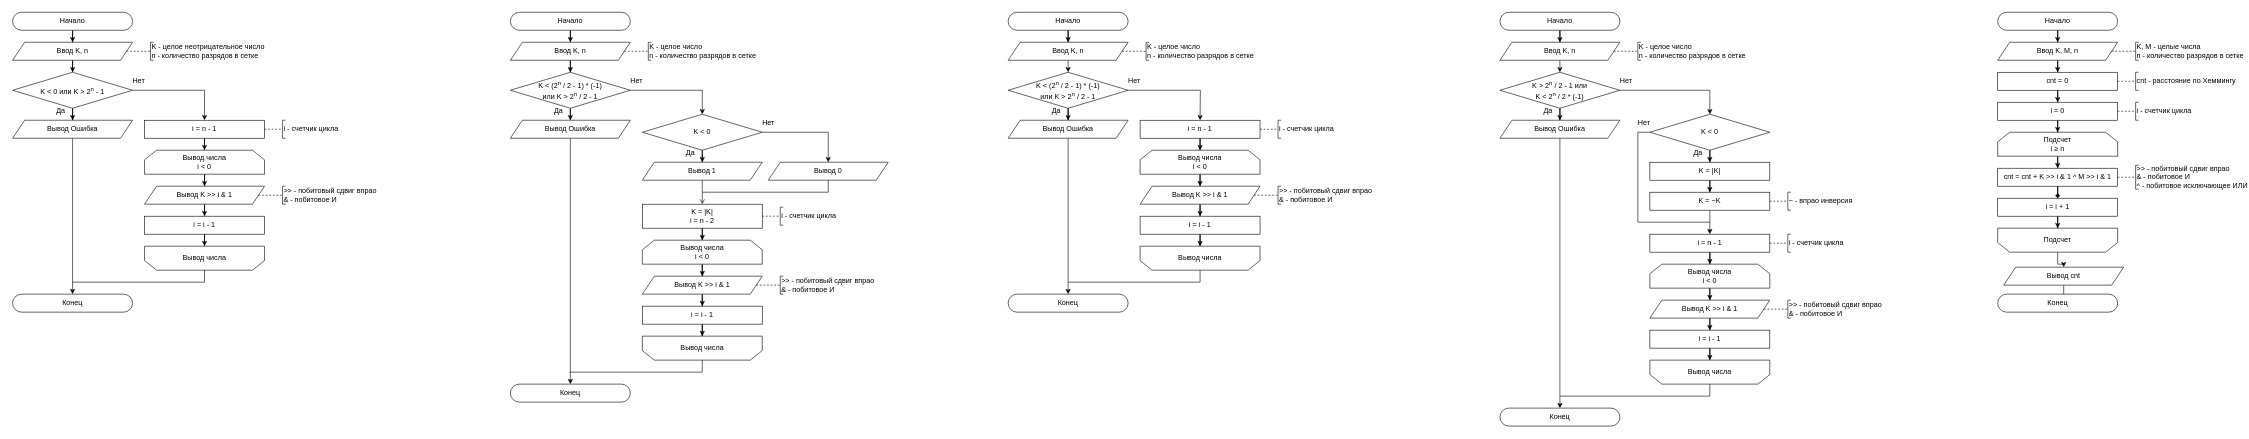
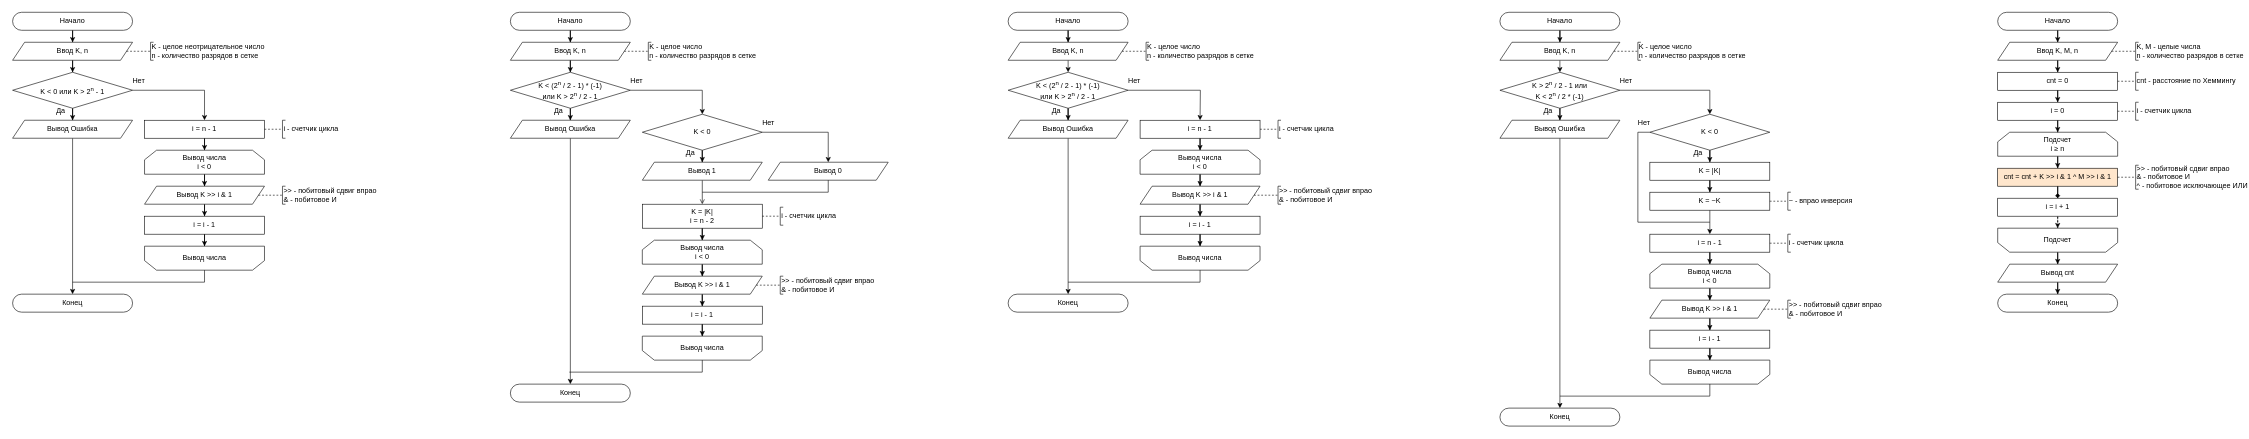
- <mxCell id="142" value="cnt = cnt + K &amp;gt;&amp;gt; i &amp;amp; 1 ^ M &amp;gt;&amp;gt; i &amp;amp; 1" style="rounded=0;whiteSpace=wrap;html=1;" vertex="1" parent="1"><mxGeometry x="3330" y="280" width="200" height="30" as="geometry" /></mxCell>
+ <mxCell id="142" value="cnt = cnt + K &amp;gt;&amp;gt; i &amp;amp; 1 ^ M &amp;gt;&amp;gt; i &amp;amp; 1" style="rounded=0;whiteSpace=wrap;html=1;fillColor=#ffe6cc;" vertex="1" parent="1"><mxGeometry x="3330" y="280" width="200" height="30" as="geometry" /></mxCell>
- <mxCell id="143" style="edgeStyle=orthogonalEdgeStyle;rounded=0;orthogonalLoop=1;jettySize=auto;html=1;" edge="1" parent="1" source="144" target="146"><mxGeometry relative="1" as="geometry" /></mxCell>
+ <mxCell id="143" style="edgeStyle=orthogonalEdgeStyle;rounded=0;orthogonalLoop=1;jettySize=auto;html=1;dashed=1;" edge="1" parent="1" source="144" target="146"><mxGeometry relative="1" as="geometry" /></mxCell>
- <mxCell id="148" value="Вывод cnt" style="shape=parallelogram;perimeter=parallelogramPerimeter;whiteSpace=wrap;html=1;fixedSize=1;" vertex="1" parent="1"><mxGeometry x="3340" y="445" width="200" height="30" as="geometry" /></mxCell>
+ <mxCell id="148" value="Вывод cnt" style="shape=parallelogram;perimeter=parallelogramPerimeter;whiteSpace=wrap;html=1;fixedSize=1;" vertex="1" parent="1"><mxGeometry x="3330" y="440" width="200" height="30" as="geometry" /></mxCell>
